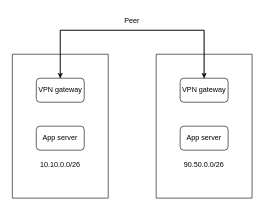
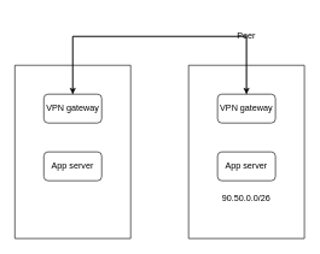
- <mxCell id="12" value="Peer" style="text;html=1;align=center;verticalAlign=middle;whiteSpace=wrap;rounded=0;" vertex="1" parent="1"><mxGeometry x="180" y="20" width="80" height="30" as="geometry" /></mxCell>
+ <mxCell id="12" value="Peer" style="text;html=1;align=center;verticalAlign=middle;whiteSpace=wrap;rounded=0;" vertex="1" parent="1"><mxGeometry x="300" y="35" width="80" height="30" as="geometry" /></mxCell>
- <mxCell id="9" value="10.10.0.0/26" style="text;html=1;align=center;verticalAlign=middle;whiteSpace=wrap;rounded=0;" vertex="1" parent="6"><mxGeometry y="170" width="160" height="30" as="geometry" /></mxCell>
